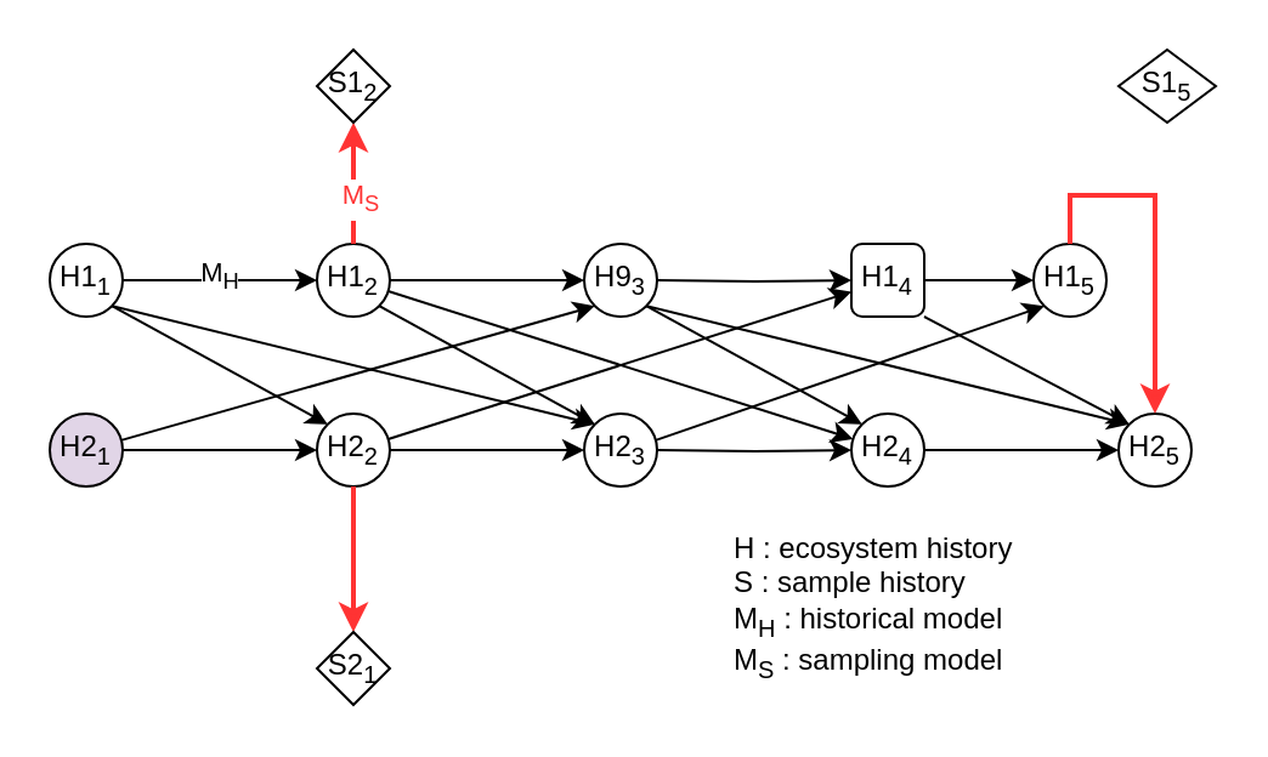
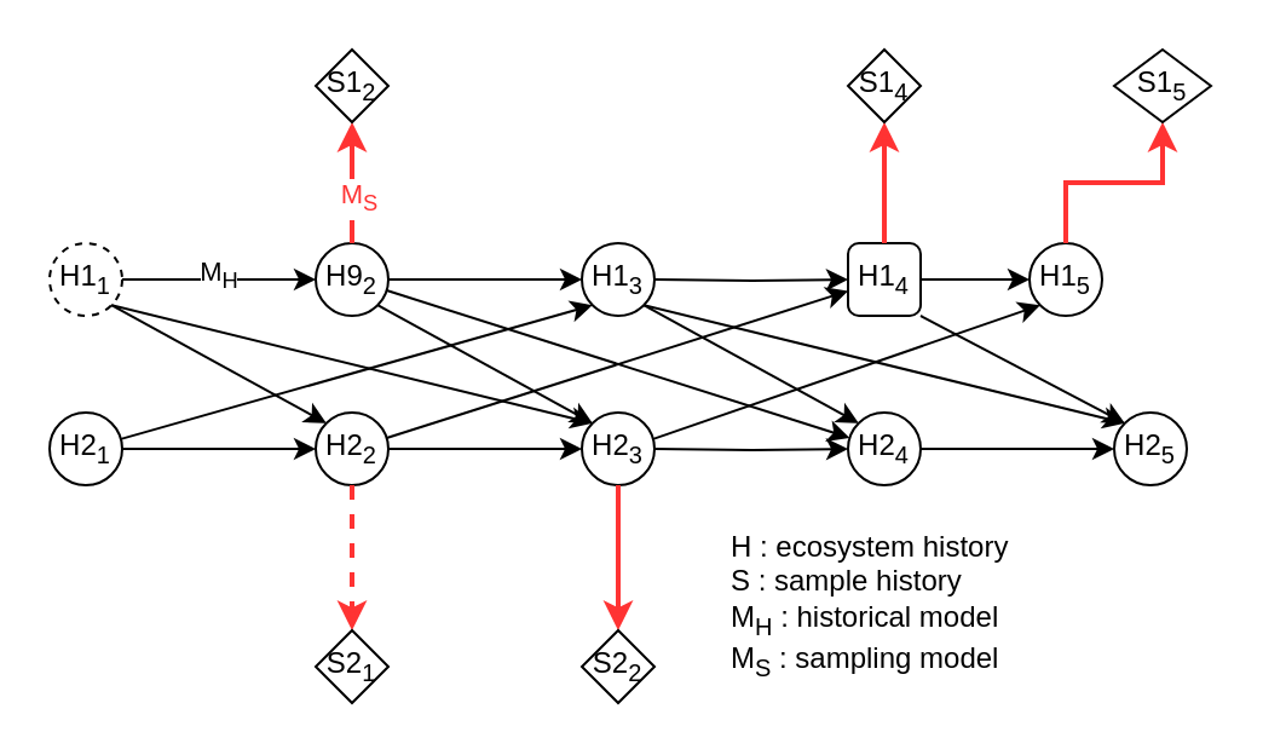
+ <mxCell id="37" value="S1&lt;sub&gt;4&lt;/sub&gt;" style="rhombus;whiteSpace=wrap;html=1;" vertex="1" parent="1"><mxGeometry x="350" y="20" width="30" height="30" as="geometry" /></mxCell>
+ <mxCell id="35" value="" style="edgeStyle=orthogonalEdgeStyle;rounded=0;orthogonalLoop=1;jettySize=auto;html=1;fillColor=#f8cecc;strokeColor=#FF3333;strokeWidth=2;" edge="1" parent="1" source="23" target="37"><mxGeometry relative="1" as="geometry"><mxPoint x="360" y="90" as="sourcePoint" /></mxGeometry></mxCell>
- <mxCell id="36" value="" style="edgeStyle=orthogonalEdgeStyle;rounded=0;orthogonalLoop=1;jettySize=auto;html=1;exitX=0.5;exitY=0;exitDx=0;exitDy=0;fillColor=#f8cecc;strokeColor=#FF3333;strokeWidth=2;" edge="1" parent="1" source="24" target="20"><mxGeometry relative="1" as="geometry" /></mxCell>
+ <mxCell id="36" value="" style="edgeStyle=orthogonalEdgeStyle;rounded=0;orthogonalLoop=1;jettySize=auto;html=1;exitX=0.5;exitY=0;exitDx=0;exitDy=0;fillColor=#f8cecc;strokeColor=#FF3333;strokeWidth=2;" edge="1" parent="1" source="24" target="38"><mxGeometry relative="1" as="geometry" /></mxCell>
- <mxCell id="9" value="H1&lt;sub&gt;1&lt;/sub&gt;" style="ellipse;whiteSpace=wrap;html=1;aspect=fixed;" vertex="1" parent="1"><mxGeometry x="20" y="100" width="30" height="30" as="geometry" /></mxCell>
+ <mxCell id="9" value="H1&lt;sub&gt;1&lt;/sub&gt;" style="ellipse;whiteSpace=wrap;html=1;aspect=fixed;dashed=1;" vertex="1" parent="1"><mxGeometry x="20" y="100" width="30" height="30" as="geometry" /></mxCell>
- <mxCell id="11" value="H1&lt;sub&gt;2&lt;/sub&gt;" style="ellipse;whiteSpace=wrap;html=1;aspect=fixed;" vertex="1" parent="1"><mxGeometry x="130" y="100" width="30" height="30" as="geometry" /></mxCell>
+ <mxCell id="11" value="H9&lt;sub&gt;2&lt;/sub&gt;" style="ellipse;whiteSpace=wrap;html=1;aspect=fixed;" vertex="1" parent="1"><mxGeometry x="130" y="100" width="30" height="30" as="geometry" /></mxCell>
- <mxCell id="12" value="H9&lt;sub&gt;3&lt;/sub&gt;" style="ellipse;whiteSpace=wrap;html=1;aspect=fixed;" vertex="1" parent="1"><mxGeometry x="240" y="100" width="30" height="30" as="geometry" /></mxCell>
+ <mxCell id="12" value="H1&lt;sub&gt;3&lt;/sub&gt;" style="ellipse;whiteSpace=wrap;html=1;aspect=fixed;" vertex="1" parent="1"><mxGeometry x="240" y="100" width="30" height="30" as="geometry" /></mxCell>
- <mxCell id="3" value="H2&lt;sub&gt;1&lt;/sub&gt;" style="ellipse;whiteSpace=wrap;html=1;aspect=fixed;fillColor=#e1d5e7;" vertex="1" parent="1"><mxGeometry x="20" y="170" width="30" height="30" as="geometry" /></mxCell>
+ <mxCell id="3" value="H2&lt;sub&gt;1&lt;/sub&gt;" style="ellipse;whiteSpace=wrap;html=1;aspect=fixed;" vertex="1" parent="1"><mxGeometry x="20" y="170" width="30" height="30" as="geometry" /></mxCell>
- <mxCell id="39" value="" style="edgeStyle=orthogonalEdgeStyle;rounded=0;orthogonalLoop=1;jettySize=auto;html=1;exitX=0.5;exitY=1;exitDx=0;exitDy=0;fillColor=#f8cecc;strokeColor=#FF3333;strokeWidth=2;" edge="1" parent="1" source="5" target="41"><mxGeometry relative="1" as="geometry" /></mxCell>
+ <mxCell id="39" value="" style="edgeStyle=orthogonalEdgeStyle;rounded=0;orthogonalLoop=1;jettySize=auto;html=1;exitX=0.5;exitY=1;exitDx=0;exitDy=0;fillColor=#f8cecc;strokeColor=#FF3333;strokeWidth=2;dashed=1;" edge="1" parent="1" source="5" target="41"><mxGeometry relative="1" as="geometry" /></mxCell>
+ <mxCell id="40" value="" style="edgeStyle=orthogonalEdgeStyle;rounded=0;orthogonalLoop=1;jettySize=auto;html=1;exitX=0.5;exitY=1;exitDx=0;exitDy=0;fillColor=#f8cecc;strokeColor=#FF3333;strokeWidth=2;" edge="1" parent="1" source="6" target="42"><mxGeometry relative="1" as="geometry" /></mxCell>
+ <mxCell id="42" value="S2&lt;sub&gt;2&lt;/sub&gt;" style="rhombus;whiteSpace=wrap;html=1;direction=south;" vertex="1" parent="1"><mxGeometry x="240" y="260" width="30" height="30" as="geometry" /></mxCell>
